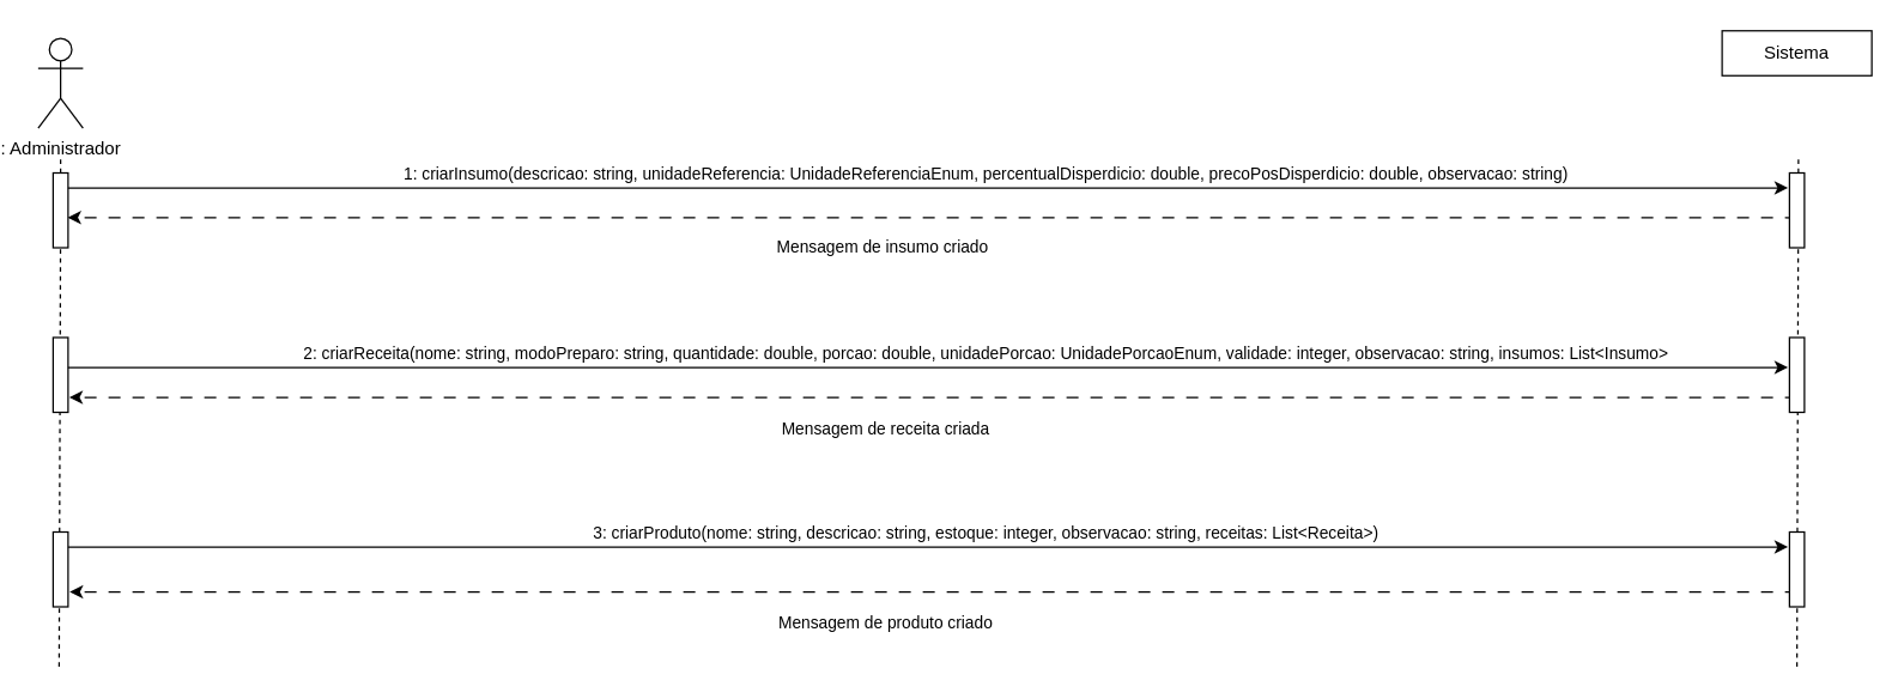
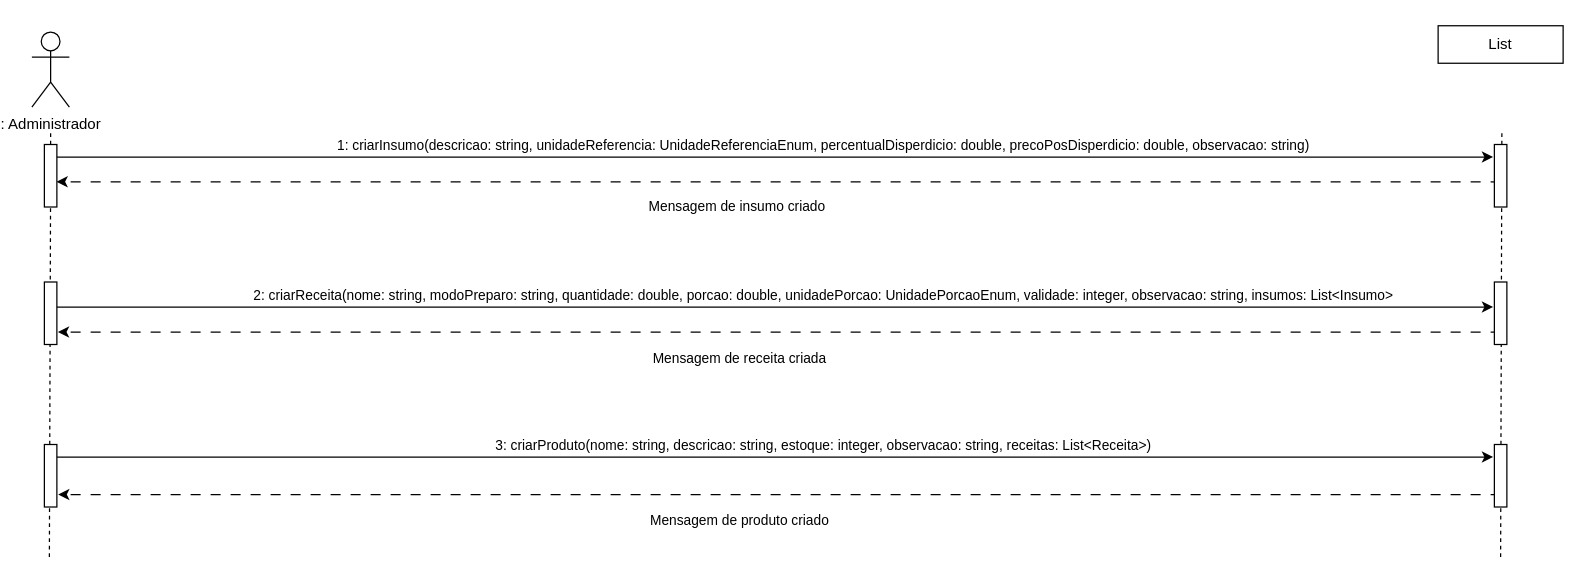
- <mxCell id="3" value="Sistema" style="rounded=0;whiteSpace=wrap;html=1;" vertex="1" parent="1"><mxGeometry x="1145" y="20" width="100" height="30" as="geometry" /></mxCell>
+ <mxCell id="3" value="List" style="rounded=0;whiteSpace=wrap;html=1;" vertex="1" parent="1"><mxGeometry x="1145" y="20" width="100" height="30" as="geometry" /></mxCell>
